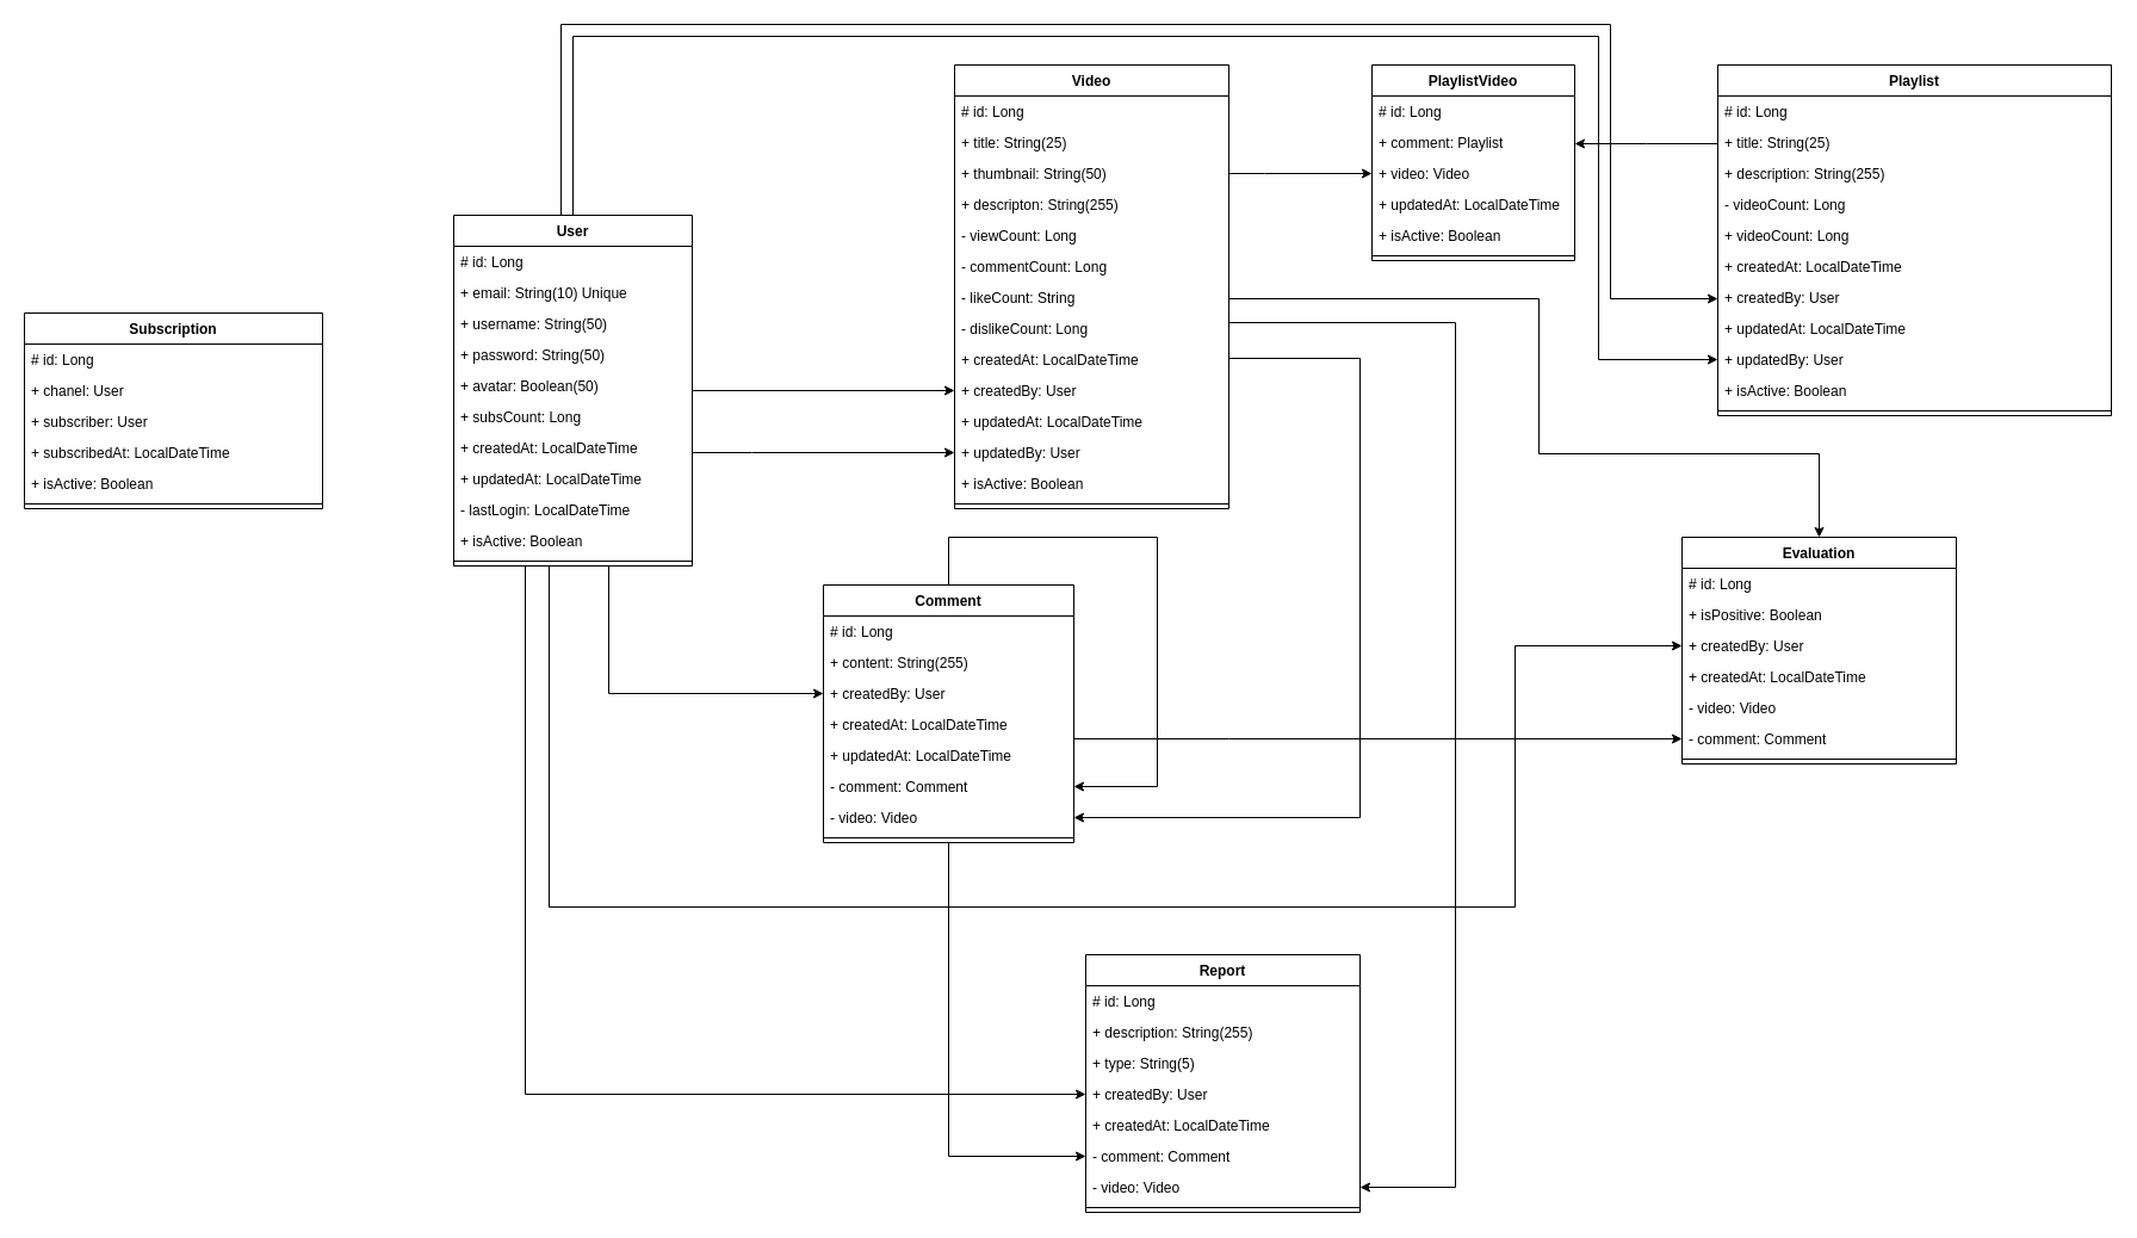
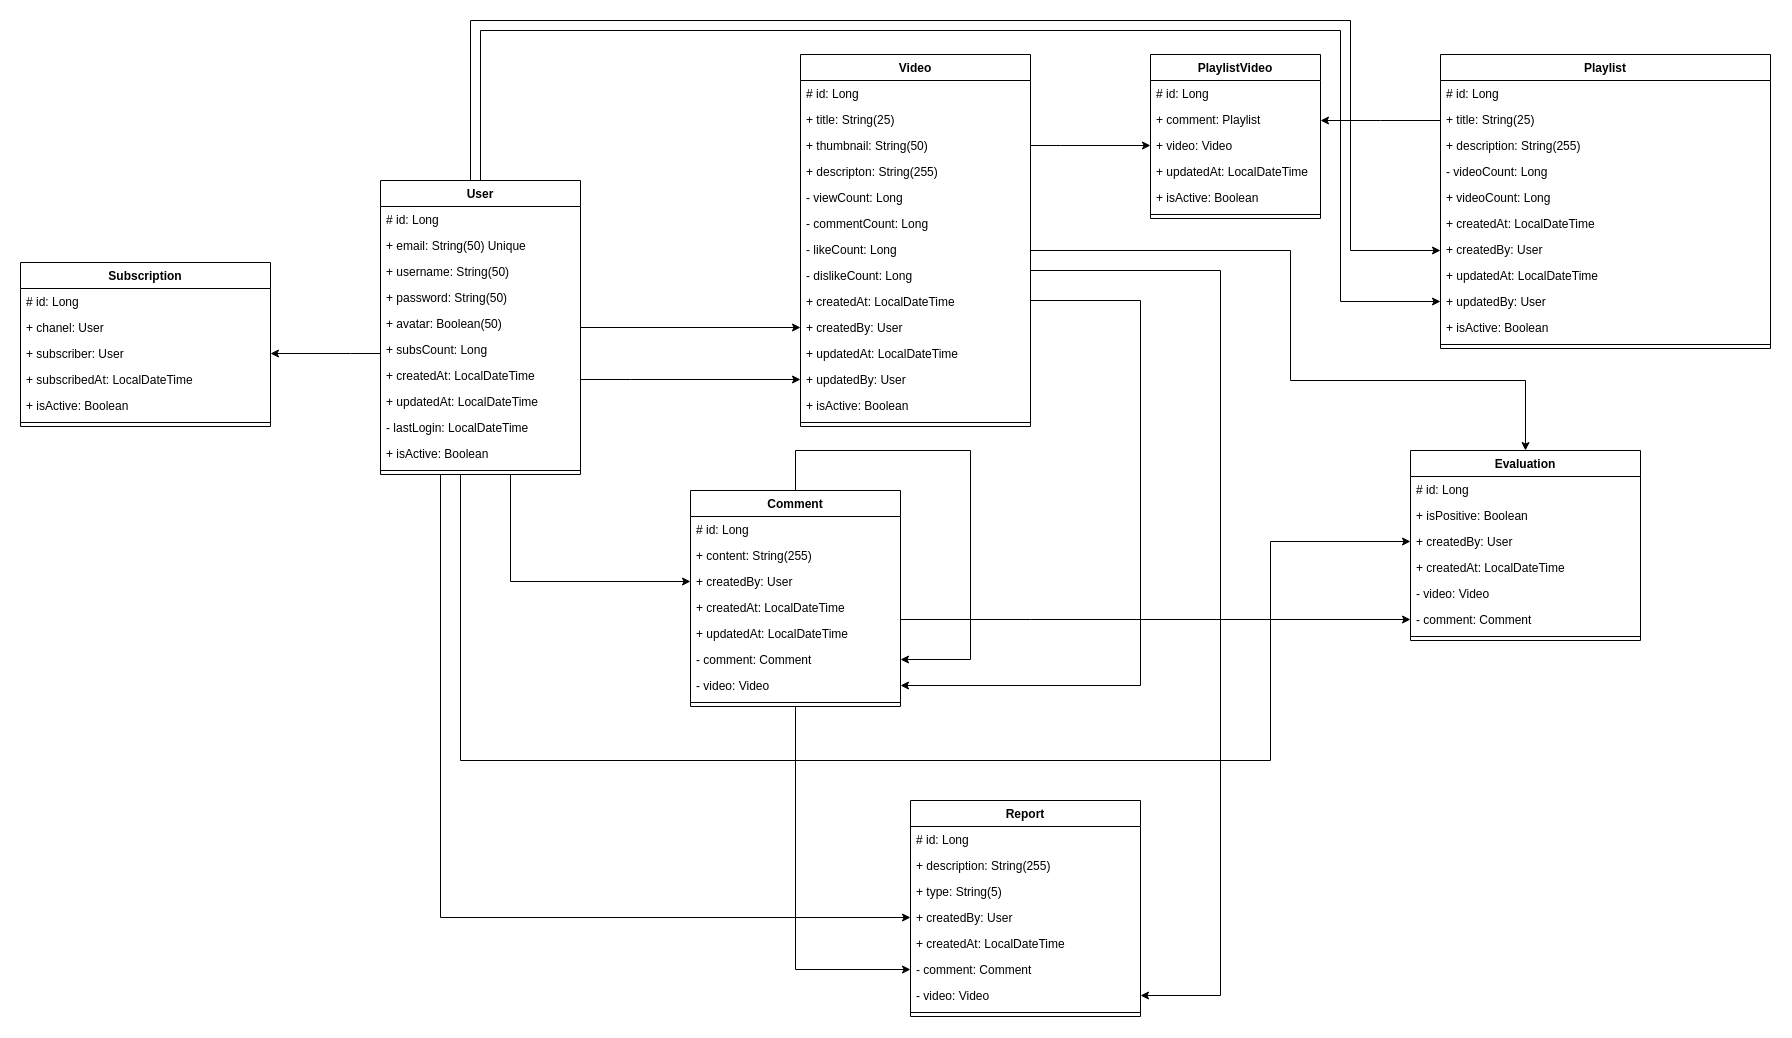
- <mxCell id="11" value="+ email: String(10) Unique" style="text;strokeColor=none;fillColor=none;align=left;verticalAlign=top;spacingLeft=4;spacingRight=4;overflow=hidden;rotatable=0;points=[[0,0.5],[1,0.5]];portConstraint=eastwest;" parent="9" vertex="1"><mxGeometry y="52" width="200" height="26" as="geometry" /></mxCell>
+ <mxCell id="11" value="+ email: String(50) Unique" style="text;strokeColor=none;fillColor=none;align=left;verticalAlign=top;spacingLeft=4;spacingRight=4;overflow=hidden;rotatable=0;points=[[0,0.5],[1,0.5]];portConstraint=eastwest;" parent="9" vertex="1"><mxGeometry y="52" width="200" height="26" as="geometry" /></mxCell>
- <mxCell id="31" value="- likeCount: String" style="text;strokeColor=none;fillColor=none;align=left;verticalAlign=top;spacingLeft=4;spacingRight=4;overflow=hidden;rotatable=0;points=[[0,0.5],[1,0.5]];portConstraint=eastwest;" parent="24" vertex="1"><mxGeometry y="182" width="230" height="26" as="geometry" /></mxCell>
+ <mxCell id="31" value="- likeCount: Long" style="text;strokeColor=none;fillColor=none;align=left;verticalAlign=top;spacingLeft=4;spacingRight=4;overflow=hidden;rotatable=0;points=[[0,0.5],[1,0.5]];portConstraint=eastwest;" parent="24" vertex="1"><mxGeometry y="182" width="230" height="26" as="geometry" /></mxCell>
+ <mxCell id="4" style="edgeStyle=orthogonalEdgeStyle;rounded=0;orthogonalLoop=1;jettySize=auto;html=1;" edge="1" parent="1" source="9" target="62"><mxGeometry relative="1" as="geometry"><Array as="points"><mxPoint x="350" y="353" /><mxPoint x="350" y="353" /></Array></mxGeometry></mxCell>
